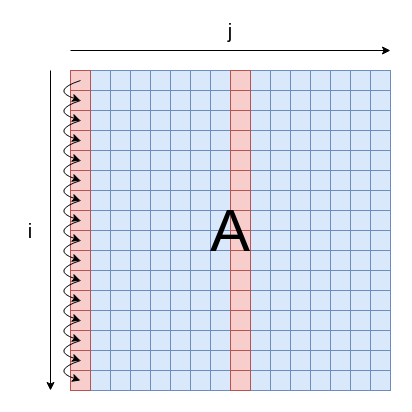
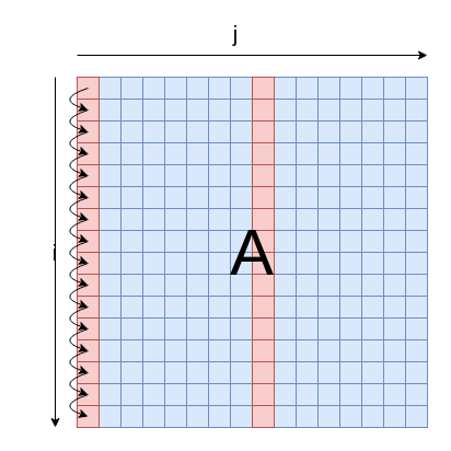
- <mxCell id="261" value="&lt;font style=&quot;font-size: 20px&quot;&gt;j&lt;/font&gt;" style="text;html=1;strokeColor=none;fillColor=none;align=center;verticalAlign=middle;whiteSpace=wrap;rounded=0;" vertex="1" parent="1"><mxGeometry x="220" y="20" width="20" height="20" as="geometry" /></mxCell>
+ <mxCell id="261" value="&lt;font style=&quot;font-size: 20px&quot;&gt;j&lt;/font&gt;" style="text;html=1;strokeColor=none;fillColor=none;align=center;verticalAlign=middle;whiteSpace=wrap;rounded=0;" vertex="1" parent="1"><mxGeometry x="205" y="20" width="20" height="20" as="geometry" /></mxCell>
- <mxCell id="259" value="&lt;font style=&quot;font-size: 20px&quot;&gt;i&lt;/font&gt;" style="text;html=1;strokeColor=none;fillColor=none;align=center;verticalAlign=middle;whiteSpace=wrap;rounded=0;" vertex="1" parent="1"><mxGeometry x="20" y="220" width="20" height="20" as="geometry" /></mxCell>
+ <mxCell id="259" value="&lt;font style=&quot;font-size: 20px&quot;&gt;i&lt;/font&gt;" style="text;html=1;strokeColor=none;fillColor=none;align=center;verticalAlign=middle;whiteSpace=wrap;rounded=0;" vertex="1" parent="1"><mxGeometry x="40" y="220" width="20" height="20" as="geometry" /></mxCell>
